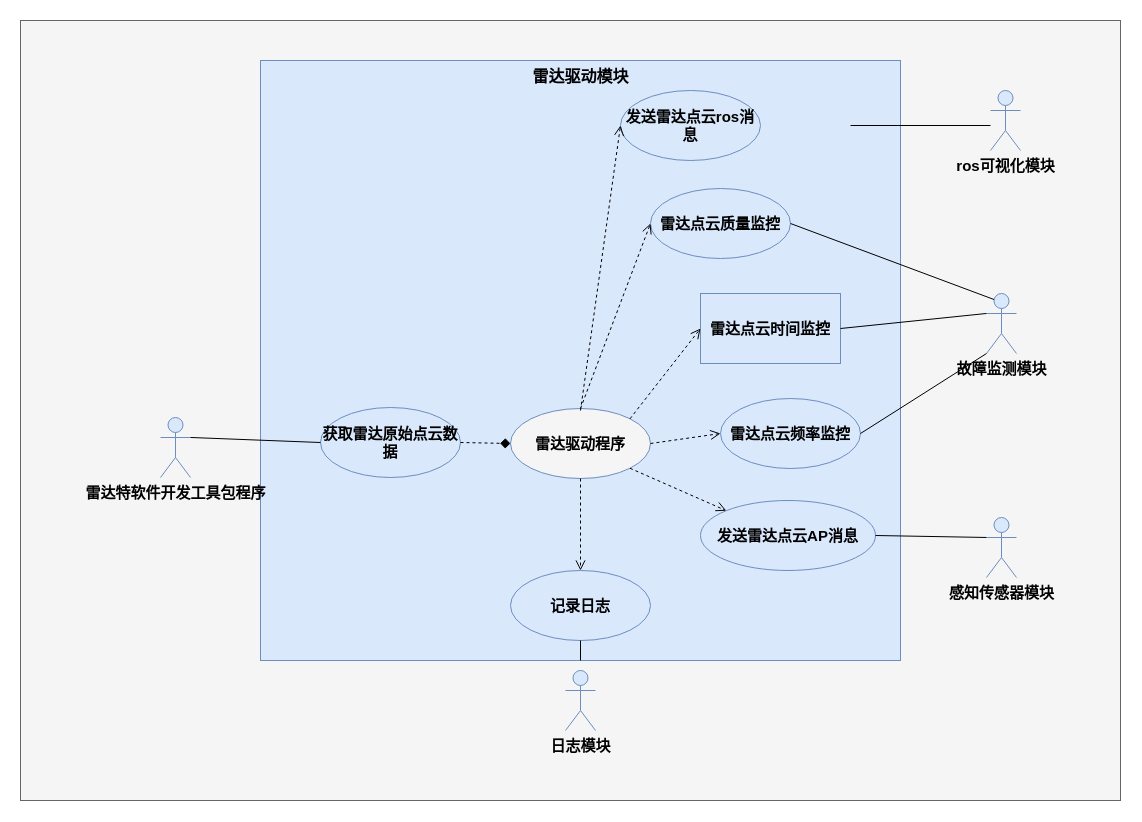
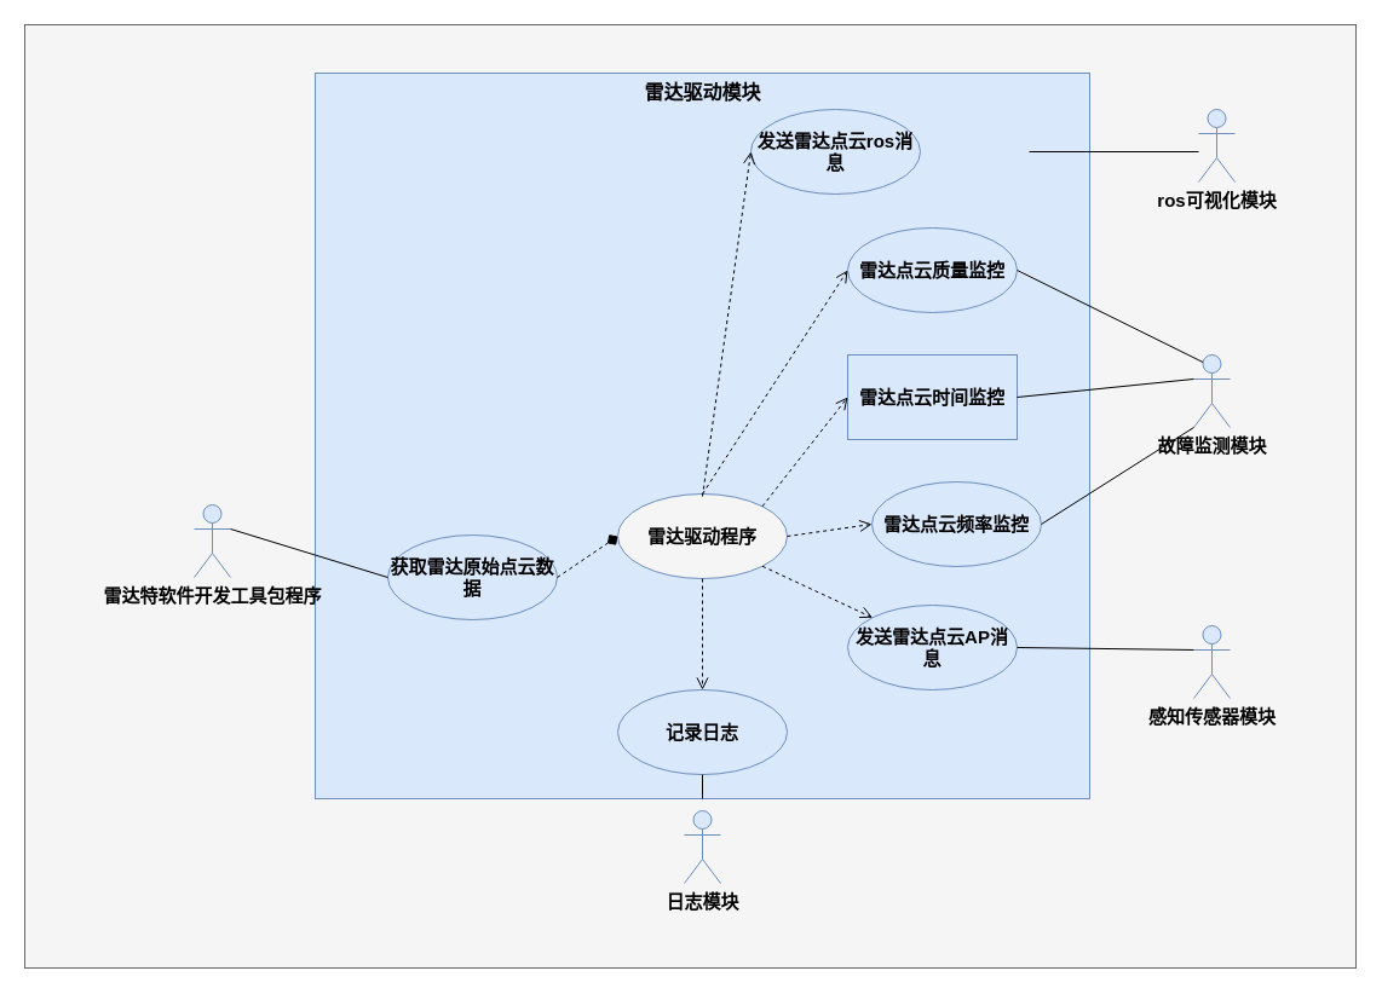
- <mxCell id="5" value="雷达点云质量监控" style="ellipse;whiteSpace=wrap;html=1;fontSize=15;fillColor=#dae8fc;strokeColor=#6c8ebf;fontStyle=1" parent="1" vertex="1"><mxGeometry x="650" y="188" width="140" height="70" as="geometry" /></mxCell>
+ <mxCell id="5" value="雷达点云质量监控" style="ellipse;whiteSpace=wrap;html=1;fontSize=15;fillColor=#dae8fc;strokeColor=#6c8ebf;fontStyle=1" parent="1" vertex="1"><mxGeometry x="700" y="188" width="140" height="70" as="geometry" /></mxCell>
- <mxCell id="6" value="获取雷达原始点云数据" style="ellipse;whiteSpace=wrap;html=1;fontSize=15;fillColor=#dae8fc;strokeColor=#6c8ebf;fontStyle=1" parent="1" vertex="1"><mxGeometry x="320" y="407" width="140" height="70" as="geometry" /></mxCell>
+ <mxCell id="6" value="获取雷达原始点云数据" style="ellipse;whiteSpace=wrap;html=1;fontSize=15;fillColor=#dae8fc;strokeColor=#6c8ebf;fontStyle=1" parent="1" vertex="1"><mxGeometry x="320" y="442" width="140" height="70" as="geometry" /></mxCell>
- <mxCell id="11" value="发送雷达点云AP消息" style="ellipse;whiteSpace=wrap;html=1;fontSize=15;fillColor=#dae8fc;strokeColor=#6c8ebf;fontStyle=1" parent="1" vertex="1"><mxGeometry x="700" y="500" width="175" height="70" as="geometry" /></mxCell>
+ <mxCell id="11" value="发送雷达点云AP消息" style="ellipse;whiteSpace=wrap;html=1;fontSize=15;fillColor=#dae8fc;strokeColor=#6c8ebf;fontStyle=1" parent="1" vertex="1"><mxGeometry x="700" y="500" width="140" height="70" as="geometry" /></mxCell>
